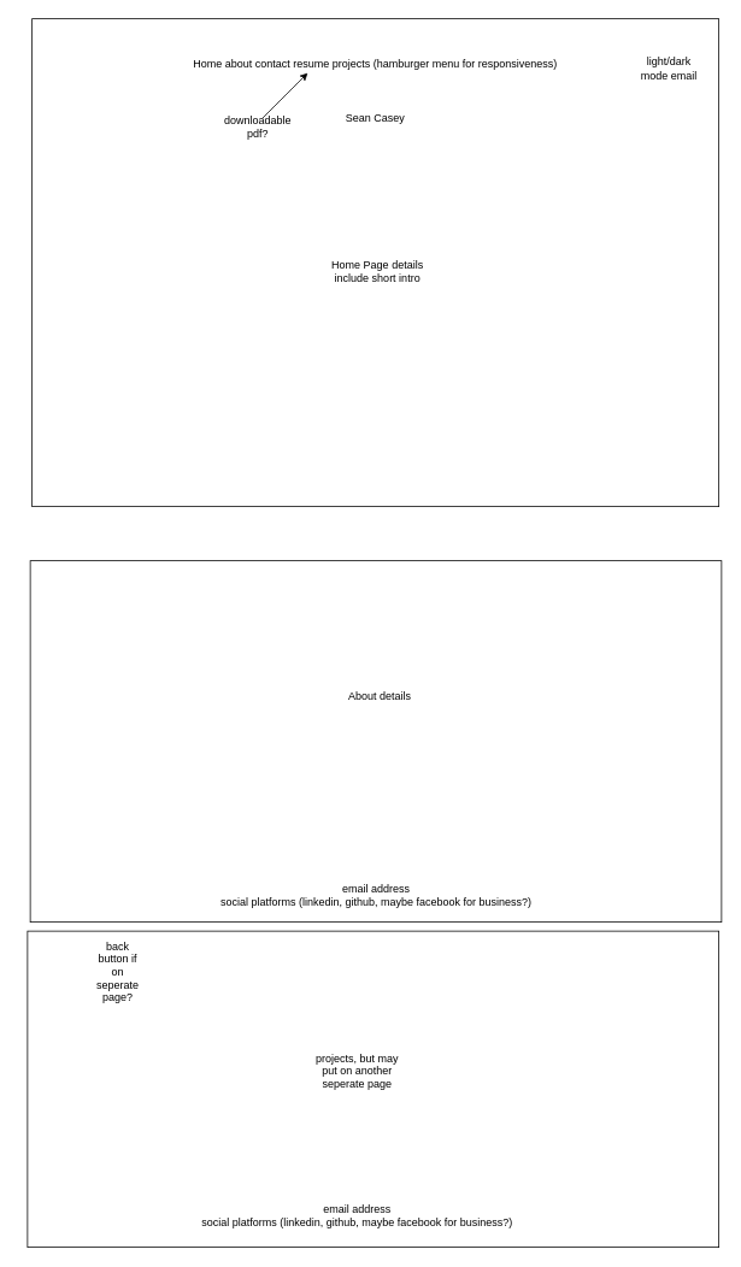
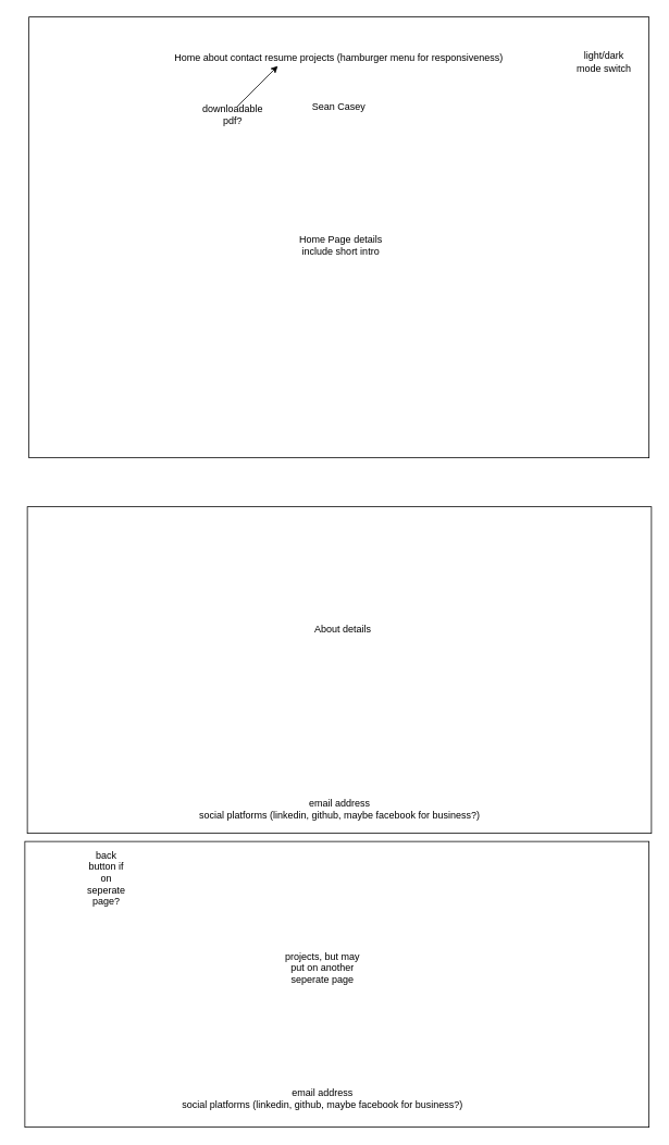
- <mxCell id="6" value="light/dark mode email" style="text;html=1;strokeColor=none;fillColor=none;align=center;verticalAlign=middle;whiteSpace=wrap;rounded=0;" vertex="1" parent="1"><mxGeometry x="700" y="60" width="80" height="30" as="geometry" /></mxCell>
+ <mxCell id="6" value="light/dark mode switch" style="text;html=1;strokeColor=none;fillColor=none;align=center;verticalAlign=middle;whiteSpace=wrap;rounded=0;" vertex="1" parent="1"><mxGeometry x="700" y="60" width="80" height="30" as="geometry" /></mxCell>
